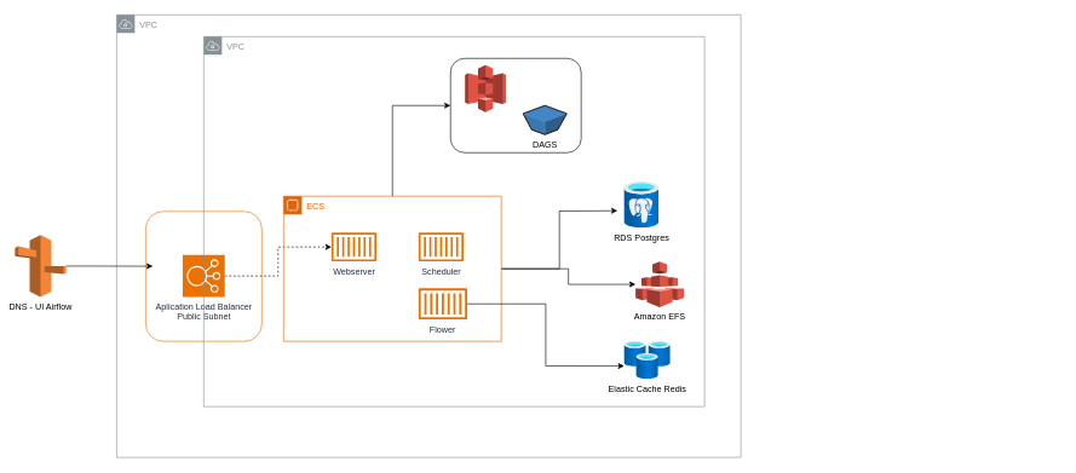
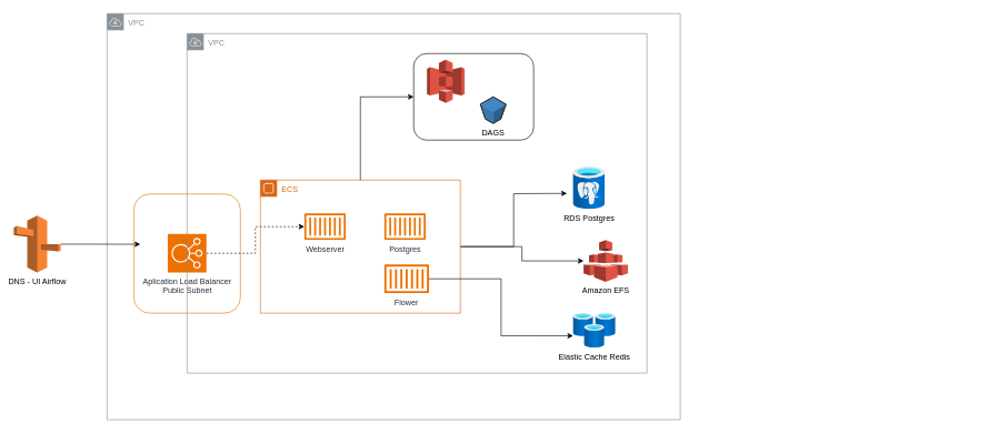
- <mxCell id="18" value="DAGS" style="verticalLabelPosition=bottom;html=1;verticalAlign=top;strokeWidth=1;align=center;outlineConnect=0;dashed=0;outlineConnect=0;shape=mxgraph.aws3d.s3Bucket;fillColor=#4286c5;strokeColor=#57A2D8;aspect=fixed;" parent="15" vertex="1"><mxGeometry x="100" y="65" width="60" height="39.975" as="geometry" /></mxCell>
+ <mxCell id="18" value="DAGS" style="verticalLabelPosition=bottom;html=1;verticalAlign=top;strokeWidth=1;align=center;outlineConnect=0;dashed=0;outlineConnect=0;shape=mxgraph.aws3d.s3Bucket;fillColor=#4286c5;strokeColor=#57A2D8;aspect=fixed;" parent="15" vertex="1"><mxGeometry x="100" y="65" width="38.536" height="39.975" as="geometry" /></mxCell>
- <mxCell id="10" value="Scheduler" style="sketch=0;outlineConnect=0;fontColor=#232F3E;gradientColor=none;fillColor=#ED7100;strokeColor=none;dashed=0;verticalLabelPosition=bottom;verticalAlign=top;align=center;html=1;fontSize=12;fontStyle=0;aspect=fixed;pointerEvents=1;shape=mxgraph.aws4.container_1;" parent="8" vertex="1"><mxGeometry x="186" y="50" width="61.94" height="40" as="geometry" /></mxCell>
+ <mxCell id="10" value="Postgres" style="sketch=0;outlineConnect=0;fontColor=#232F3E;gradientColor=none;fillColor=#ED7100;strokeColor=none;dashed=0;verticalLabelPosition=bottom;verticalAlign=top;align=center;html=1;fontSize=12;fontStyle=0;aspect=fixed;pointerEvents=1;shape=mxgraph.aws4.container_1;" parent="8" vertex="1"><mxGeometry x="186" y="50" width="61.94" height="40" as="geometry" /></mxCell>
